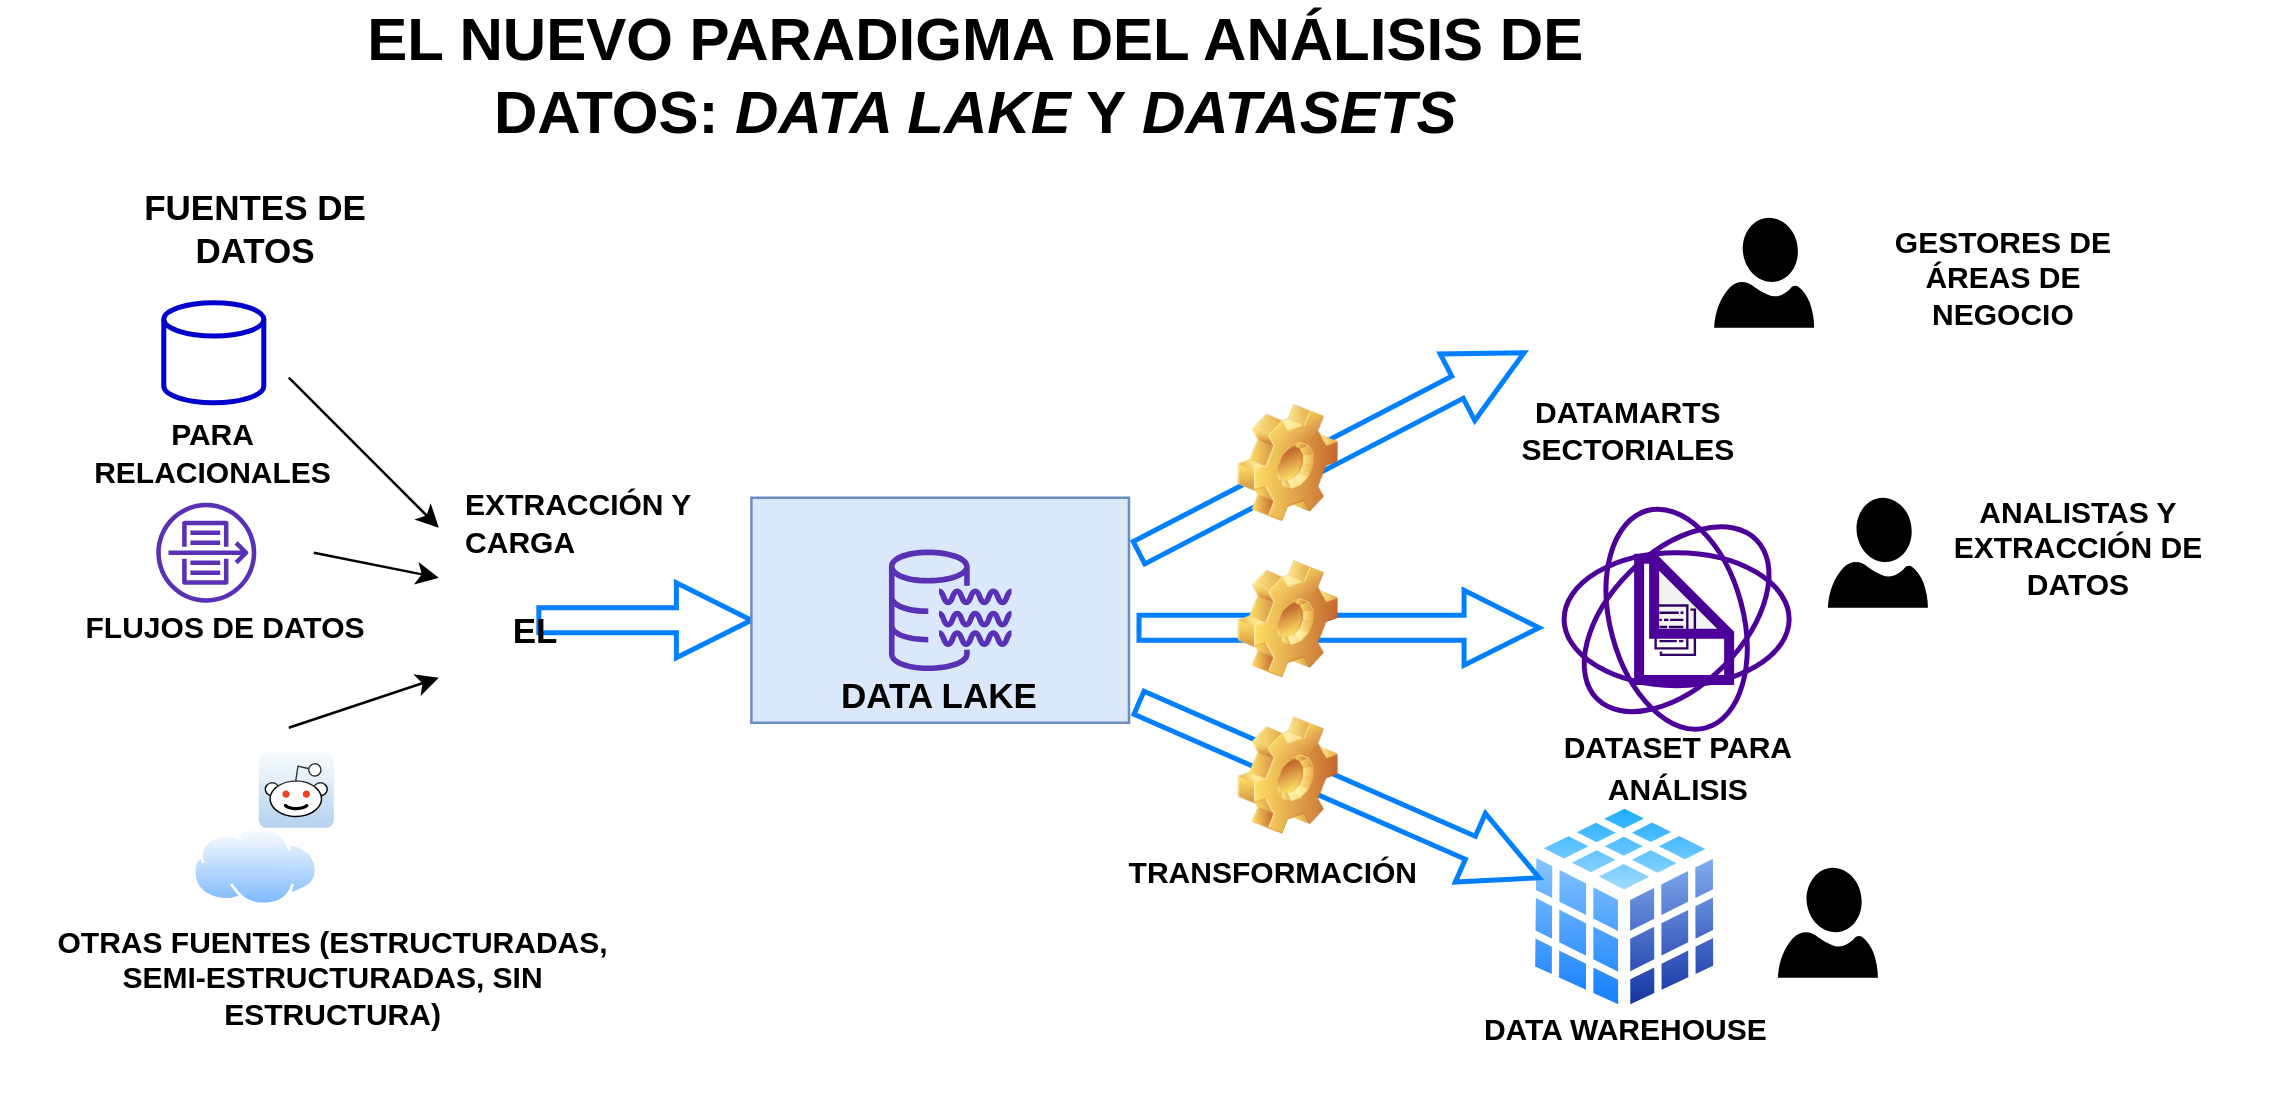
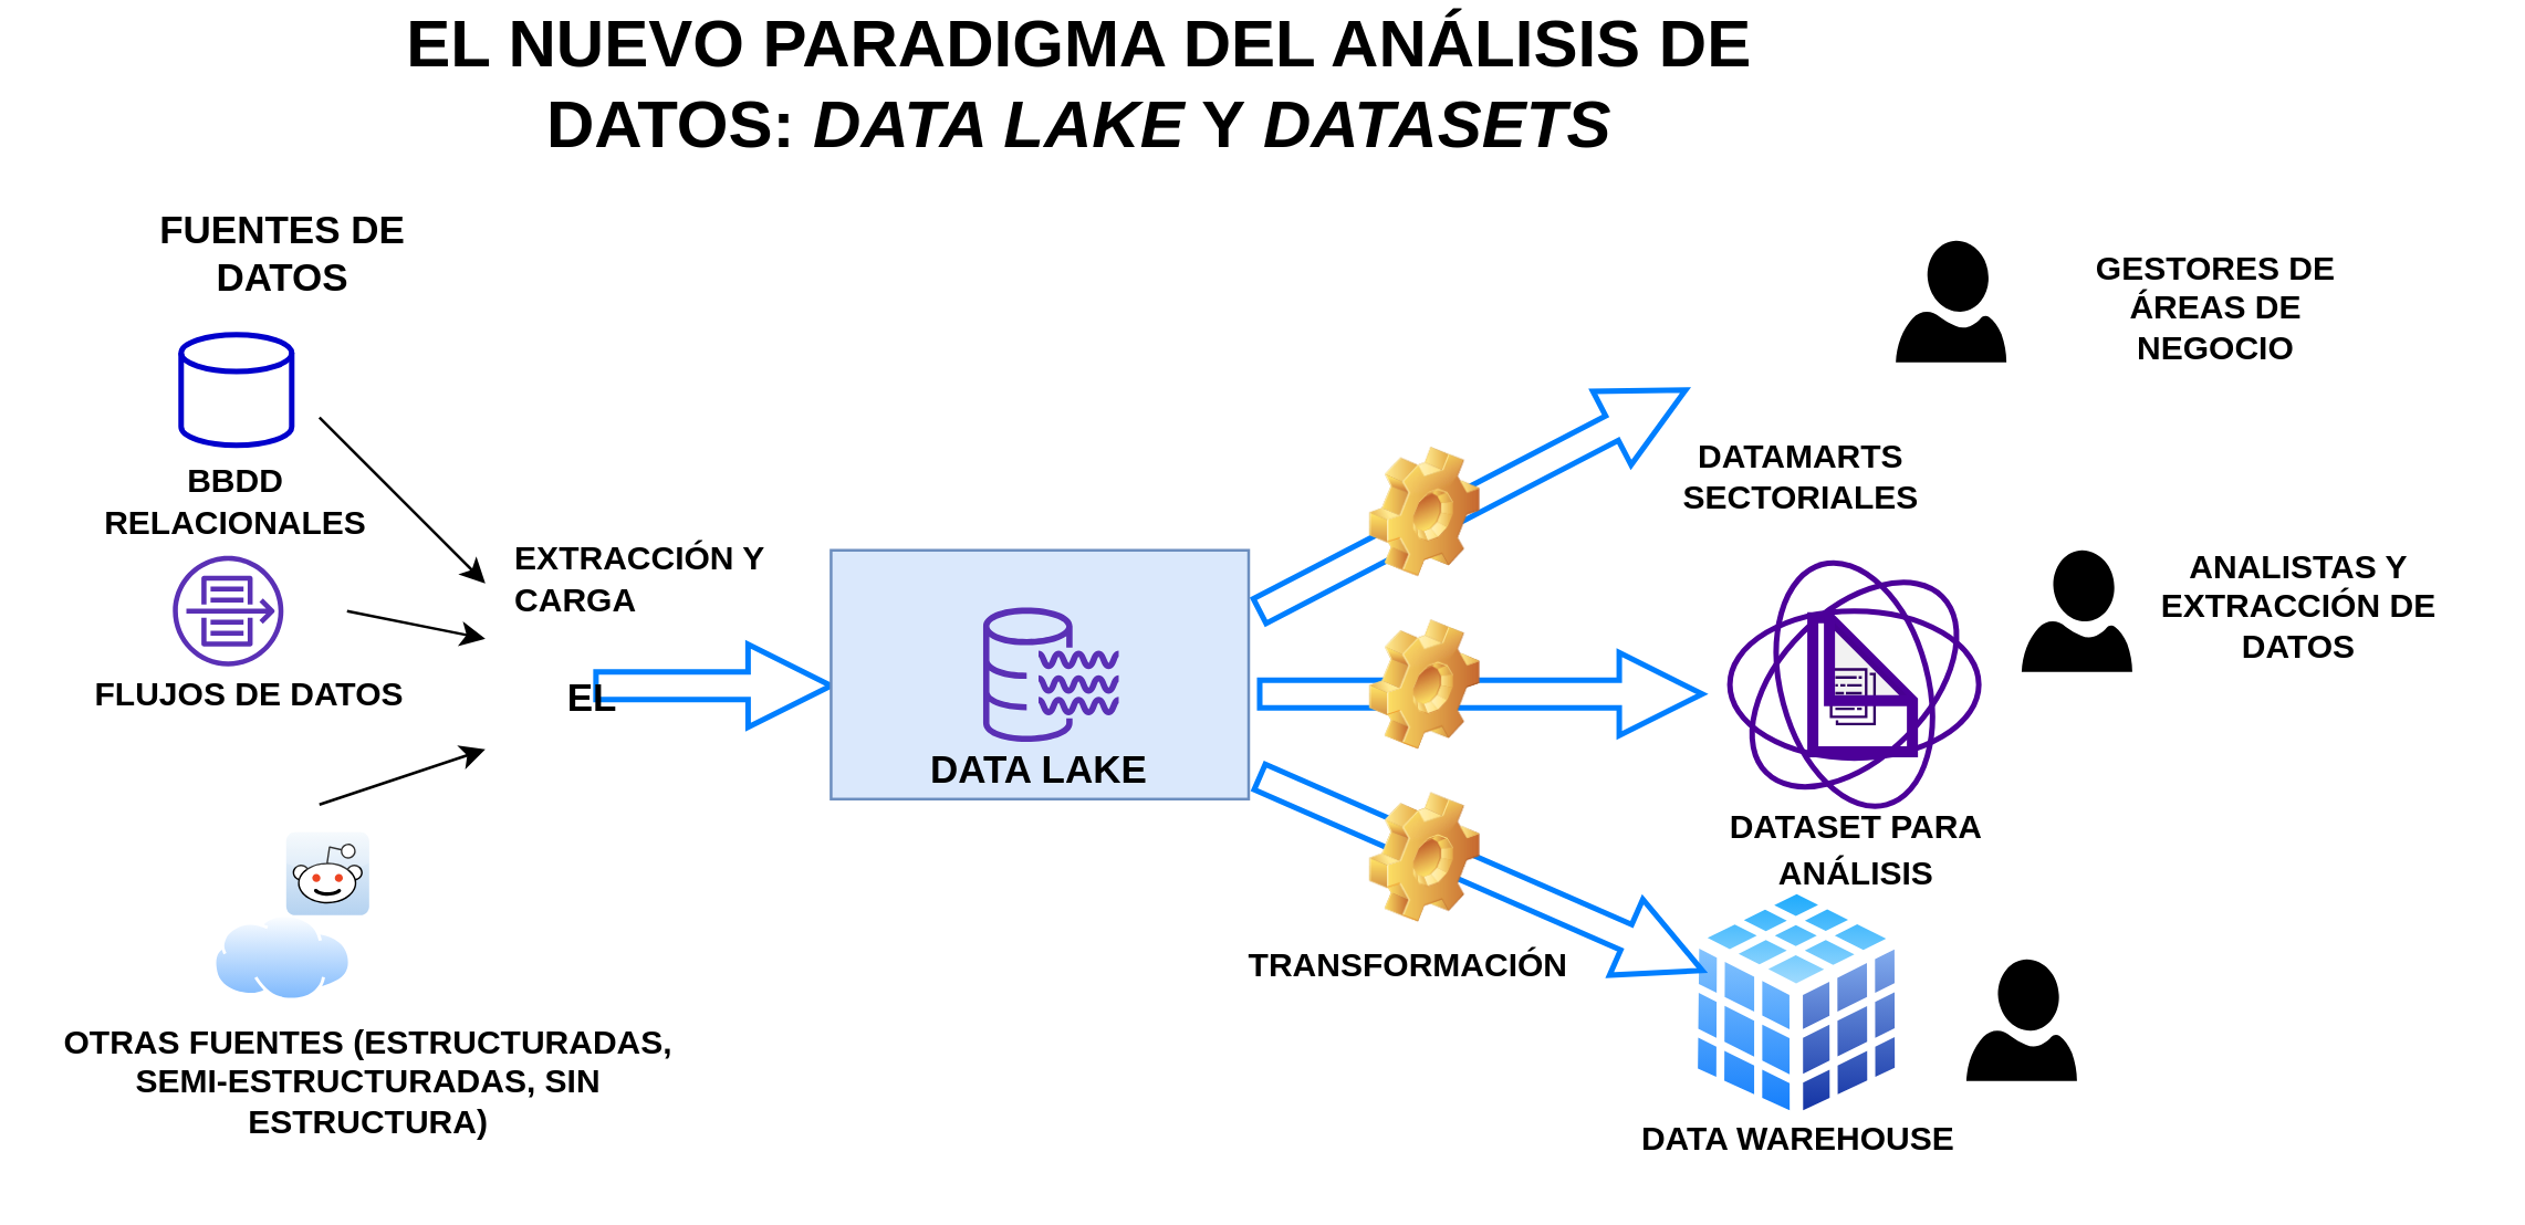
- <mxCell id="27" value="PARA RELACIONALES" style="text;html=1;strokeColor=none;fillColor=none;align=center;verticalAlign=middle;whiteSpace=wrap;rounded=0;fontStyle=1" parent="1" vertex="1"><mxGeometry x="25" y="170.5" width="120" height="20" as="geometry" /></mxCell>
+ <mxCell id="27" value="BBDD RELACIONALES" style="text;html=1;strokeColor=none;fillColor=none;align=center;verticalAlign=middle;whiteSpace=wrap;rounded=0;fontStyle=1" parent="1" vertex="1"><mxGeometry x="25" y="170.5" width="120" height="20" as="geometry" /></mxCell>
